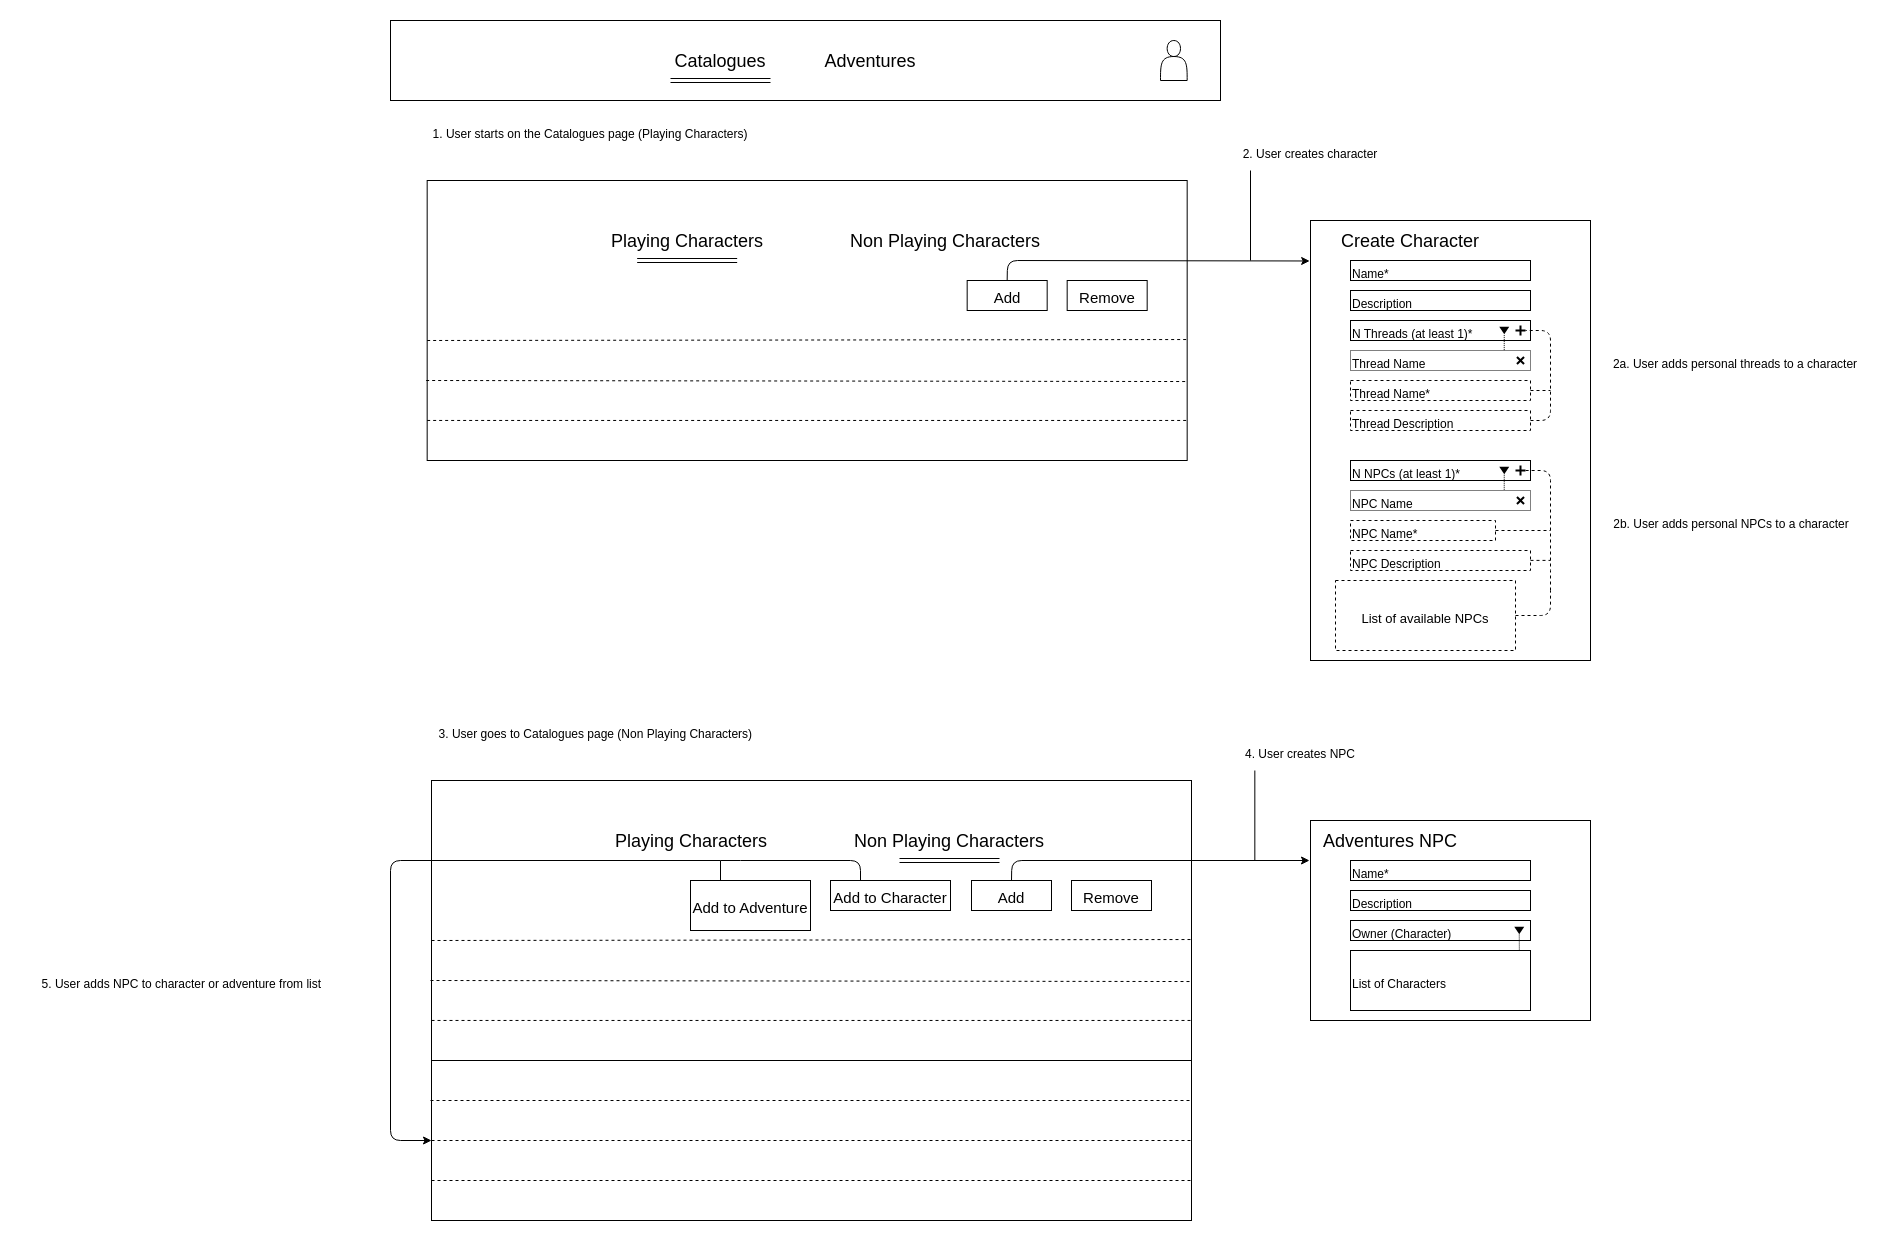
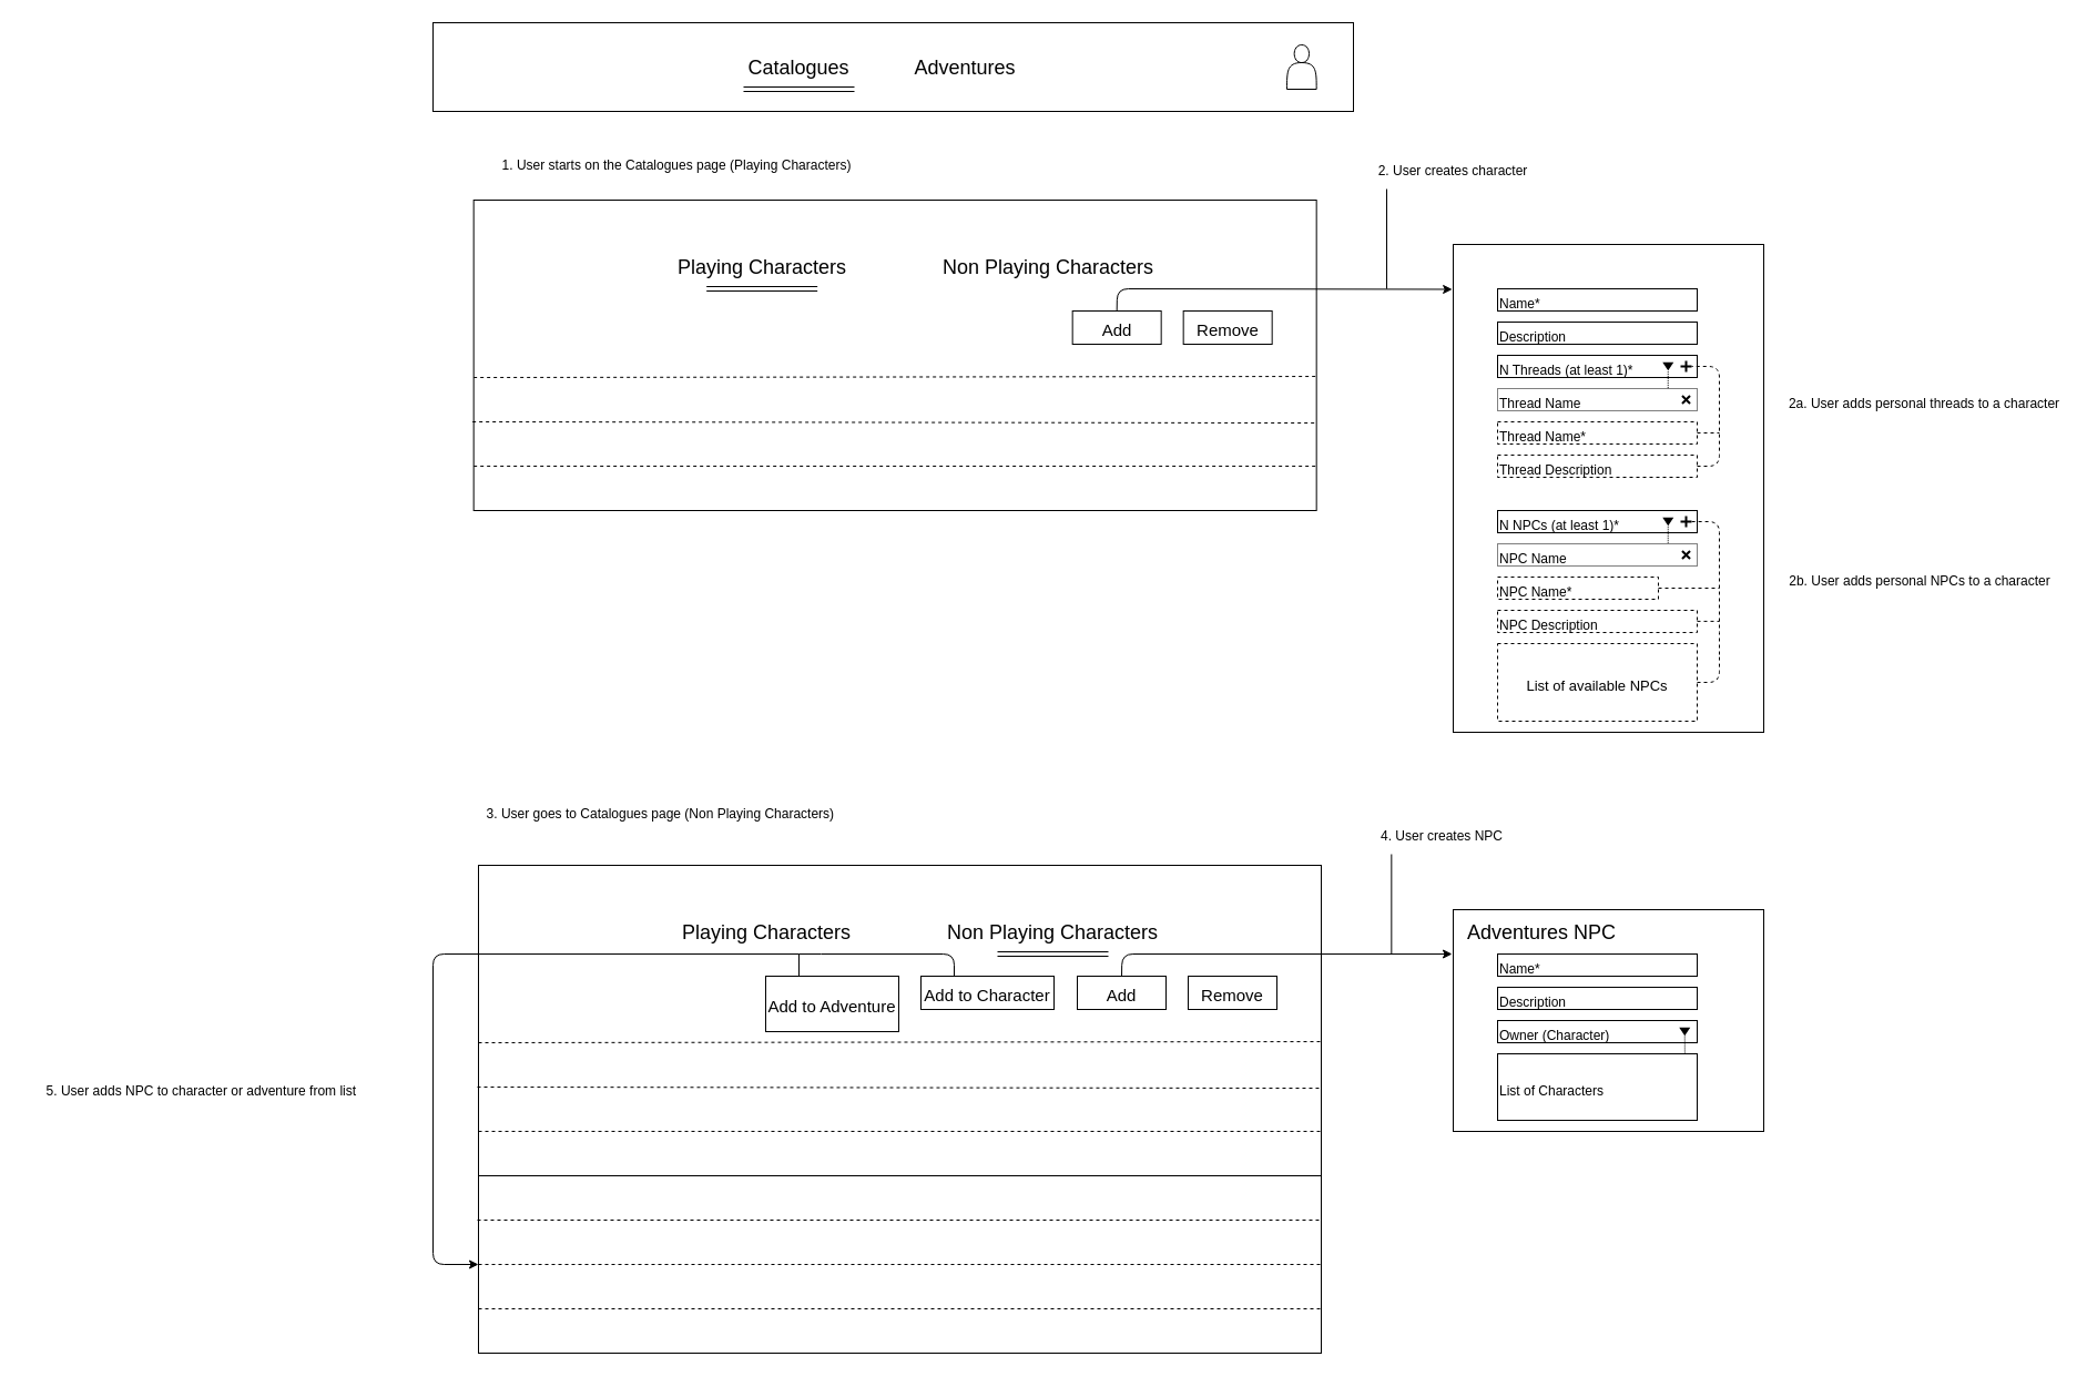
- <mxCell id="17" value="&lt;span style=&quot;font-size: 12px&quot;&gt;1. User starts on the Catalogues page (Playing Characters)&lt;/span&gt;" style="text;html=1;strokeColor=none;fillColor=none;align=center;verticalAlign=middle;whiteSpace=wrap;rounded=0;fontSize=20;" vertex="1" parent="1"><mxGeometry x="430" y="120" width="320" height="20" as="geometry" /></mxCell>
+ <mxCell id="17" value="&lt;span style=&quot;font-size: 12px&quot;&gt;1. User starts on the Catalogues page (Playing Characters)&lt;/span&gt;" style="text;html=1;strokeColor=none;fillColor=none;align=center;verticalAlign=middle;whiteSpace=wrap;rounded=0;fontSize=20;" vertex="1" parent="1"><mxGeometry x="450" y="135" width="320" height="20" as="geometry" /></mxCell>
- <mxCell id="22" value="&lt;span style=&quot;font-size: 18px&quot;&gt;Create Character&lt;/span&gt;" style="text;html=1;strokeColor=none;fillColor=none;align=center;verticalAlign=middle;whiteSpace=wrap;rounded=0;fontSize=20;" vertex="1" parent="1"><mxGeometry x="1330" y="230" width="160" height="20" as="geometry" /></mxCell>
- <mxCell id="58" value="&lt;font style=&quot;font-size: 13px&quot;&gt;List of available NPCs&lt;/font&gt;" style="rounded=0;whiteSpace=wrap;html=1;fontSize=20;fillColor=none;dashed=1;" vertex="1" parent="1"><mxGeometry x="1335" y="580" width="180" height="70" as="geometry" /></mxCell>
+ <mxCell id="58" value="&lt;font style=&quot;font-size: 13px&quot;&gt;List of available NPCs&lt;/font&gt;" style="rounded=0;whiteSpace=wrap;html=1;fontSize=20;fillColor=none;dashed=1;" vertex="1" parent="1"><mxGeometry x="1350" y="580" width="180" height="70" as="geometry" /></mxCell>
